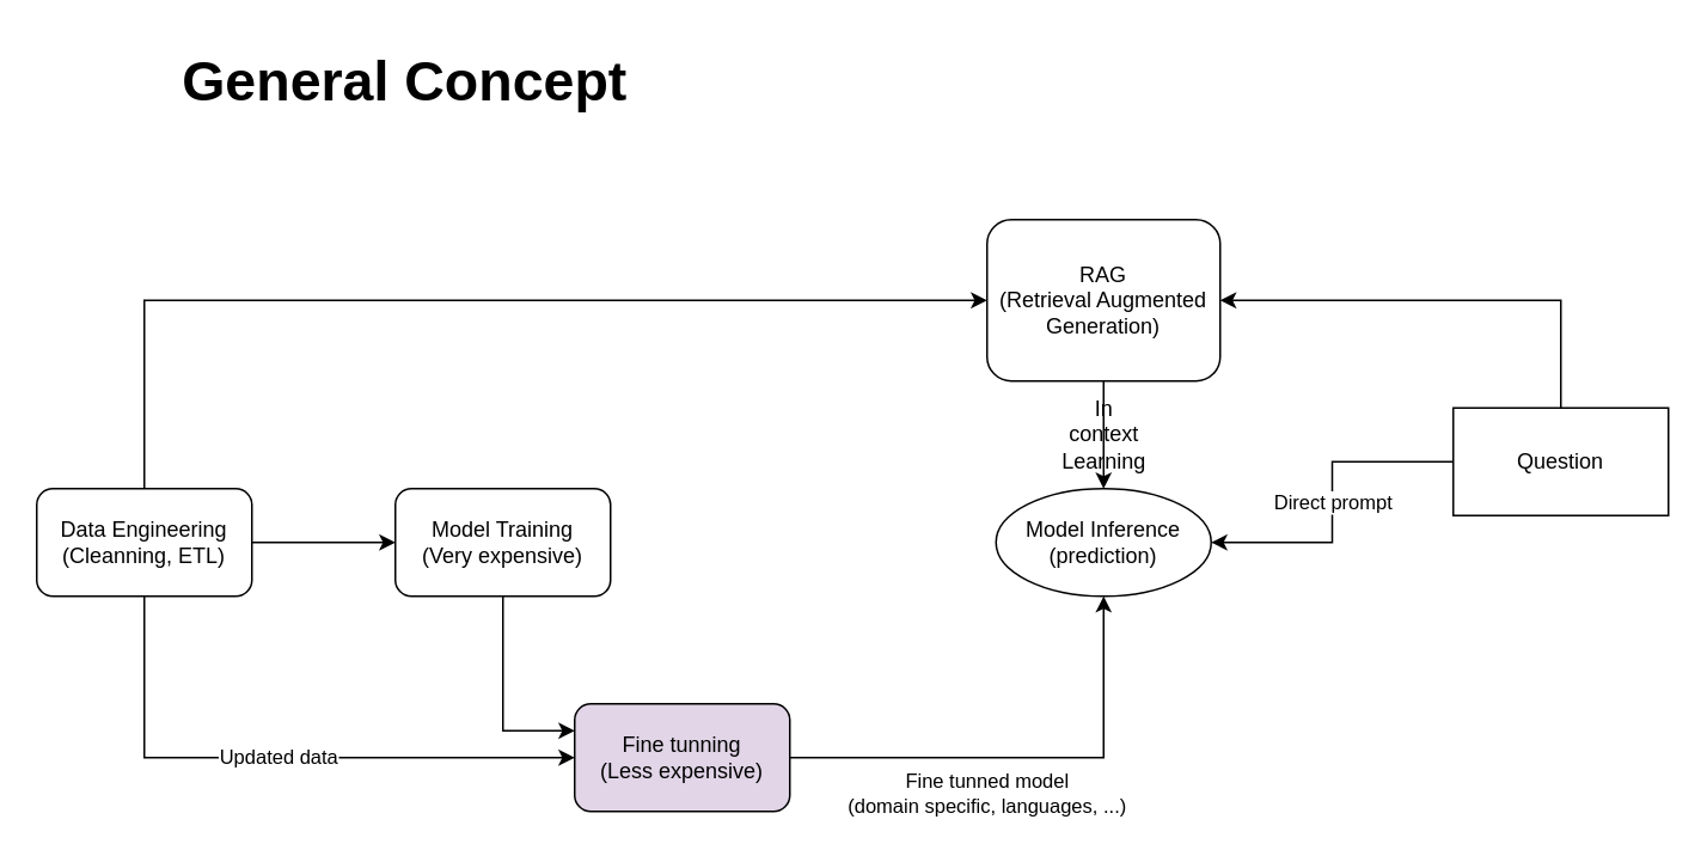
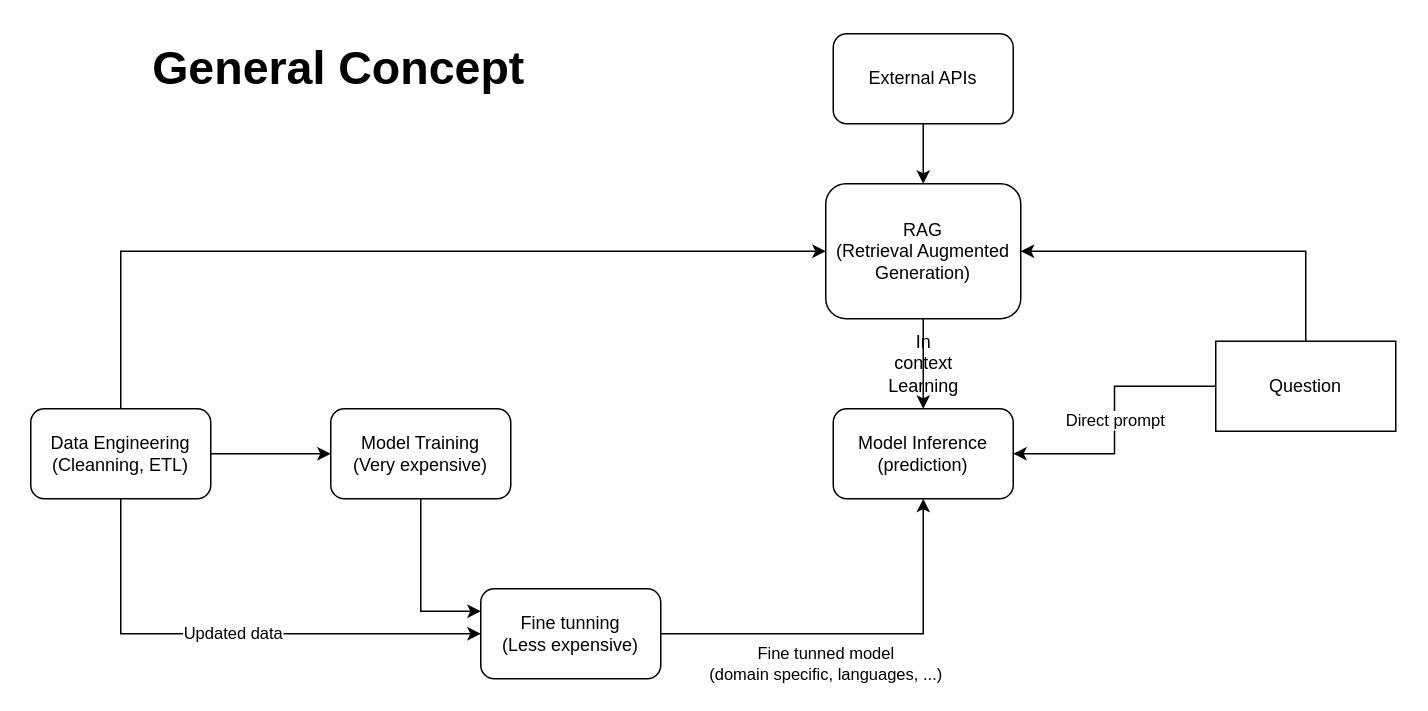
+ <mxCell id="12" value="External APIs" style="rounded=1;whiteSpace=wrap;html=1;" parent="1" vertex="1"><mxGeometry x="555" y="22" width="120" height="60" as="geometry" /></mxCell>
+ <mxCell id="11" style="edgeStyle=orthogonalEdgeStyle;rounded=0;orthogonalLoop=1;jettySize=auto;html=1;entryX=0.5;entryY=0;entryDx=0;entryDy=0;" parent="1" source="12" target="10" edge="1"><mxGeometry relative="1" as="geometry" /></mxCell>
- <mxCell id="8" value="Model Inference&lt;div&gt;(prediction)&lt;/div&gt;" style="ellipse;whiteSpace=wrap;html=1;" parent="1" vertex="1"><mxGeometry x="555" y="272" width="120" height="60" as="geometry" /></mxCell>
+ <mxCell id="8" value="Model Inference&lt;div&gt;(prediction)&lt;/div&gt;" style="rounded=1;whiteSpace=wrap;html=1;" parent="1" vertex="1"><mxGeometry x="555" y="272" width="120" height="60" as="geometry" /></mxCell>
- <mxCell id="18" value="Fine tunning&lt;div&gt;(Less expensive)&lt;/div&gt;" style="rounded=1;whiteSpace=wrap;html=1;fillColor=#e1d5e7;" vertex="1" parent="1"><mxGeometry x="320" y="392" width="120" height="60" as="geometry" /></mxCell>
+ <mxCell id="18" value="Fine tunning&lt;div&gt;(Less expensive)&lt;/div&gt;" style="rounded=1;whiteSpace=wrap;html=1;" vertex="1" parent="1"><mxGeometry x="320" y="392" width="120" height="60" as="geometry" /></mxCell>
